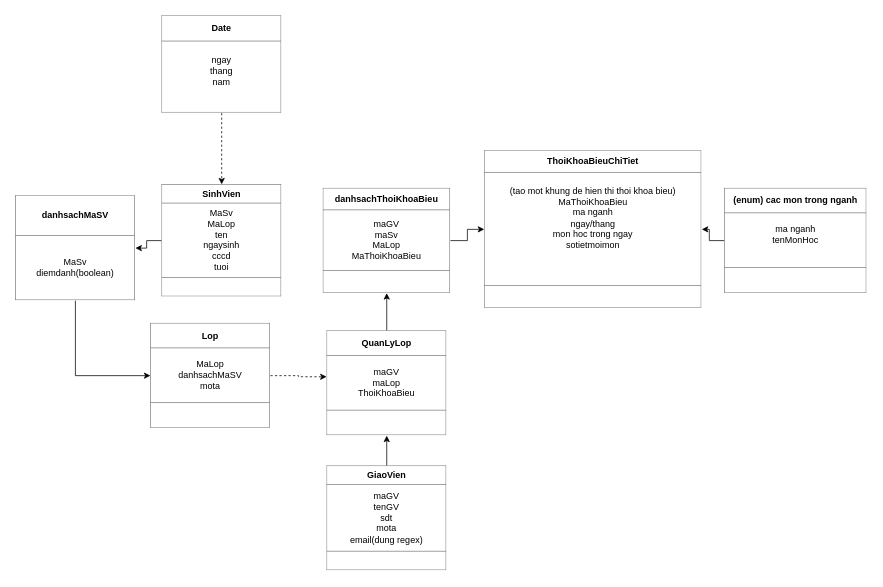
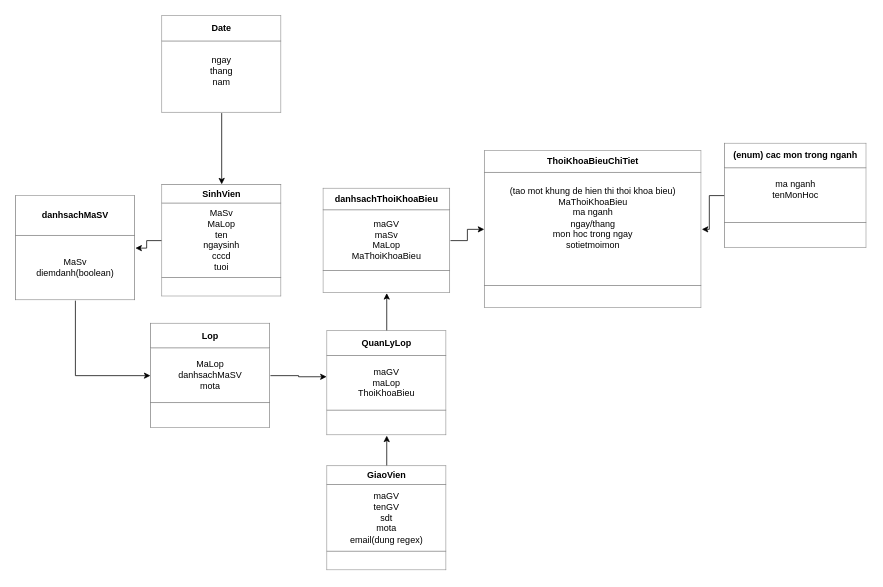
- <mxCell id="4" style="edgeStyle=orthogonalEdgeStyle;rounded=0;orthogonalLoop=1;jettySize=auto;html=1;exitX=0.5;exitY=1;exitDx=0;exitDy=0;entryX=0.5;entryY=0;entryDx=0;entryDy=0;dashed=1;" edge="1" parent="1" source="5" target="3"><mxGeometry relative="1" as="geometry" /></mxCell>
+ <mxCell id="4" style="edgeStyle=orthogonalEdgeStyle;rounded=0;orthogonalLoop=1;jettySize=auto;html=1;exitX=0.5;exitY=1;exitDx=0;exitDy=0;entryX=0.5;entryY=0;entryDx=0;entryDy=0;" edge="1" parent="1" source="5" target="3"><mxGeometry relative="1" as="geometry" /></mxCell>
- <mxCell id="16" value="&lt;table border=&quot;1&quot; width=&quot;100%&quot; height=&quot;100%&quot; cellpadding=&quot;4&quot; style=&quot;width:100%;height:100%;border-collapse:collapse;&quot;&gt;&lt;tbody&gt;&lt;tr&gt;&lt;th align=&quot;center&quot;&gt;(enum) cac mon trong nganh&lt;/th&gt;&lt;/tr&gt;&lt;tr&gt;&lt;td align=&quot;center&quot;&gt;ma nganh&lt;br&gt;tenMonHoc&lt;br&gt;&lt;br&gt;&lt;/td&gt;&lt;/tr&gt;&lt;tr&gt;&lt;td align=&quot;center&quot;&gt;&lt;br&gt;&lt;/td&gt;&lt;/tr&gt;&lt;/tbody&gt;&lt;/table&gt;" style="text;html=1;strokeColor=none;fillColor=none;overflow=fill;" vertex="1" parent="1"><mxGeometry x="965" y="250" width="190" height="140" as="geometry" /></mxCell>
+ <mxCell id="16" value="&lt;table border=&quot;1&quot; width=&quot;100%&quot; height=&quot;100%&quot; cellpadding=&quot;4&quot; style=&quot;width:100%;height:100%;border-collapse:collapse;&quot;&gt;&lt;tbody&gt;&lt;tr&gt;&lt;th align=&quot;center&quot;&gt;(enum) cac mon trong nganh&lt;/th&gt;&lt;/tr&gt;&lt;tr&gt;&lt;td align=&quot;center&quot;&gt;ma nganh&lt;br&gt;tenMonHoc&lt;br&gt;&lt;br&gt;&lt;/td&gt;&lt;/tr&gt;&lt;tr&gt;&lt;td align=&quot;center&quot;&gt;&lt;br&gt;&lt;/td&gt;&lt;/tr&gt;&lt;/tbody&gt;&lt;/table&gt;" style="text;html=1;strokeColor=none;fillColor=none;overflow=fill;" vertex="1" parent="1"><mxGeometry x="965" y="190" width="190" height="140" as="geometry" /></mxCell>
- <mxCell id="10" style="edgeStyle=orthogonalEdgeStyle;rounded=0;orthogonalLoop=1;jettySize=auto;html=1;exitX=1;exitY=0.5;exitDx=0;exitDy=0;entryX=-0.001;entryY=0.439;entryDx=0;entryDy=0;entryPerimeter=0;dashed=1;" edge="1" parent="1" source="11" target="9"><mxGeometry relative="1" as="geometry" /></mxCell>
+ <mxCell id="10" style="edgeStyle=orthogonalEdgeStyle;rounded=0;orthogonalLoop=1;jettySize=auto;html=1;exitX=1;exitY=0.5;exitDx=0;exitDy=0;entryX=-0.001;entryY=0.439;entryDx=0;entryDy=0;entryPerimeter=0;" edge="1" parent="1" source="11" target="9"><mxGeometry relative="1" as="geometry" /></mxCell>
